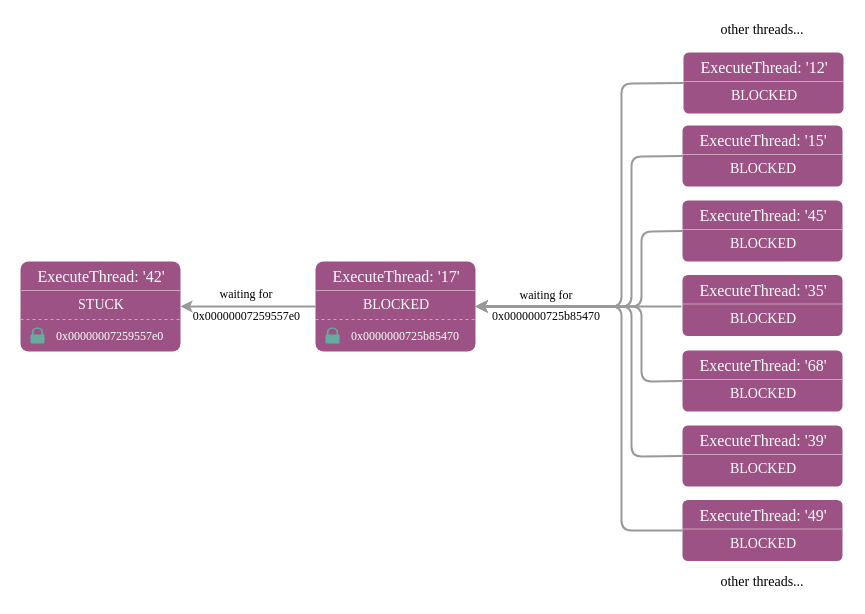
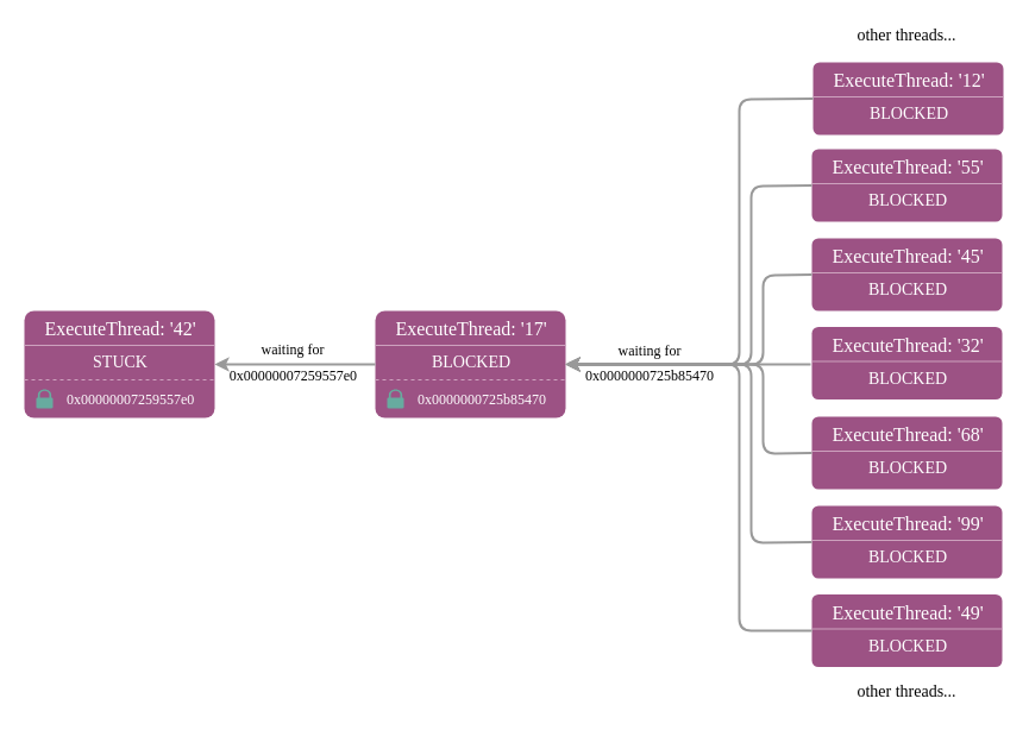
- <mxCell id="26" value="&lt;font style=&quot;font-size: 16px&quot; color=&quot;#ffffff&quot;&gt;ExecuteThread: '15'&lt;/font&gt;" style="text;html=1;strokeColor=none;fillColor=none;align=center;verticalAlign=middle;whiteSpace=wrap;rounded=0;fontFamily=ETBembo;" vertex="1" parent="1"><mxGeometry x="695" y="130" width="136" height="20" as="geometry" /></mxCell>
+ <mxCell id="26" value="&lt;font style=&quot;font-size: 16px&quot; color=&quot;#ffffff&quot;&gt;ExecuteThread: '55'&lt;/font&gt;" style="text;html=1;strokeColor=none;fillColor=none;align=center;verticalAlign=middle;whiteSpace=wrap;rounded=0;fontFamily=ETBembo;" vertex="1" parent="1"><mxGeometry x="695" y="130" width="136" height="20" as="geometry" /></mxCell>
- <mxCell id="18" value="&lt;font style=&quot;font-size: 16px&quot; color=&quot;#ffffff&quot;&gt;ExecuteThread: '35'&lt;/font&gt;" style="text;html=1;strokeColor=none;fillColor=none;align=center;verticalAlign=middle;whiteSpace=wrap;rounded=0;fontFamily=ETBembo;" vertex="1" parent="1"><mxGeometry x="695" y="279.5" width="136" height="20" as="geometry" /></mxCell>
+ <mxCell id="18" value="&lt;font style=&quot;font-size: 16px&quot; color=&quot;#ffffff&quot;&gt;ExecuteThread: '32'&lt;/font&gt;" style="text;html=1;strokeColor=none;fillColor=none;align=center;verticalAlign=middle;whiteSpace=wrap;rounded=0;fontFamily=ETBembo;" vertex="1" parent="1"><mxGeometry x="695" y="279.5" width="136" height="20" as="geometry" /></mxCell>
- <mxCell id="34" value="&lt;font style=&quot;font-size: 16px&quot; color=&quot;#ffffff&quot;&gt;ExecuteThread: '39'&lt;/font&gt;" style="text;html=1;strokeColor=none;fillColor=none;align=center;verticalAlign=middle;whiteSpace=wrap;rounded=0;fontFamily=ETBembo;" vertex="1" parent="1"><mxGeometry x="695" y="430" width="136" height="20" as="geometry" /></mxCell>
+ <mxCell id="34" value="&lt;font style=&quot;font-size: 16px&quot; color=&quot;#ffffff&quot;&gt;ExecuteThread: '99'&lt;/font&gt;" style="text;html=1;strokeColor=none;fillColor=none;align=center;verticalAlign=middle;whiteSpace=wrap;rounded=0;fontFamily=ETBembo;" vertex="1" parent="1"><mxGeometry x="695" y="430" width="136" height="20" as="geometry" /></mxCell>
